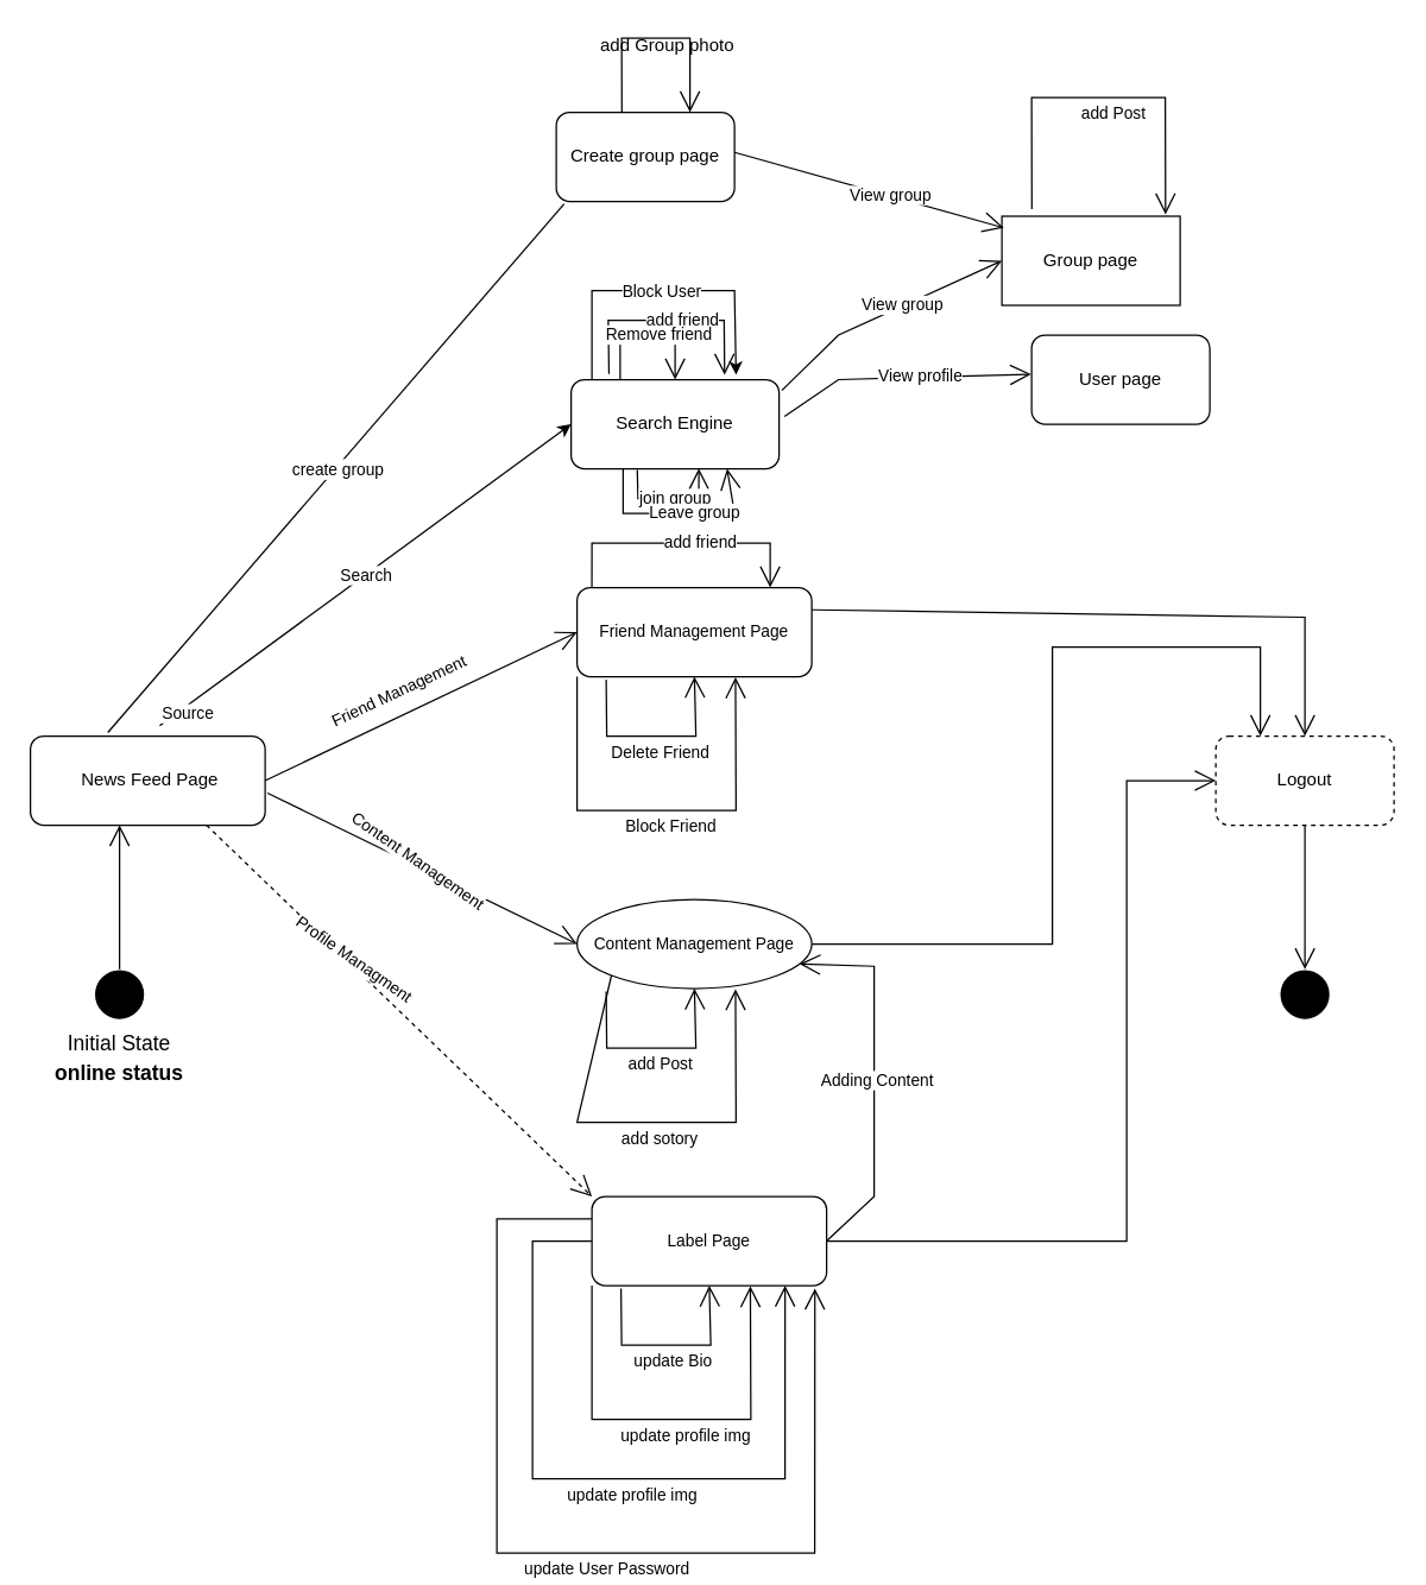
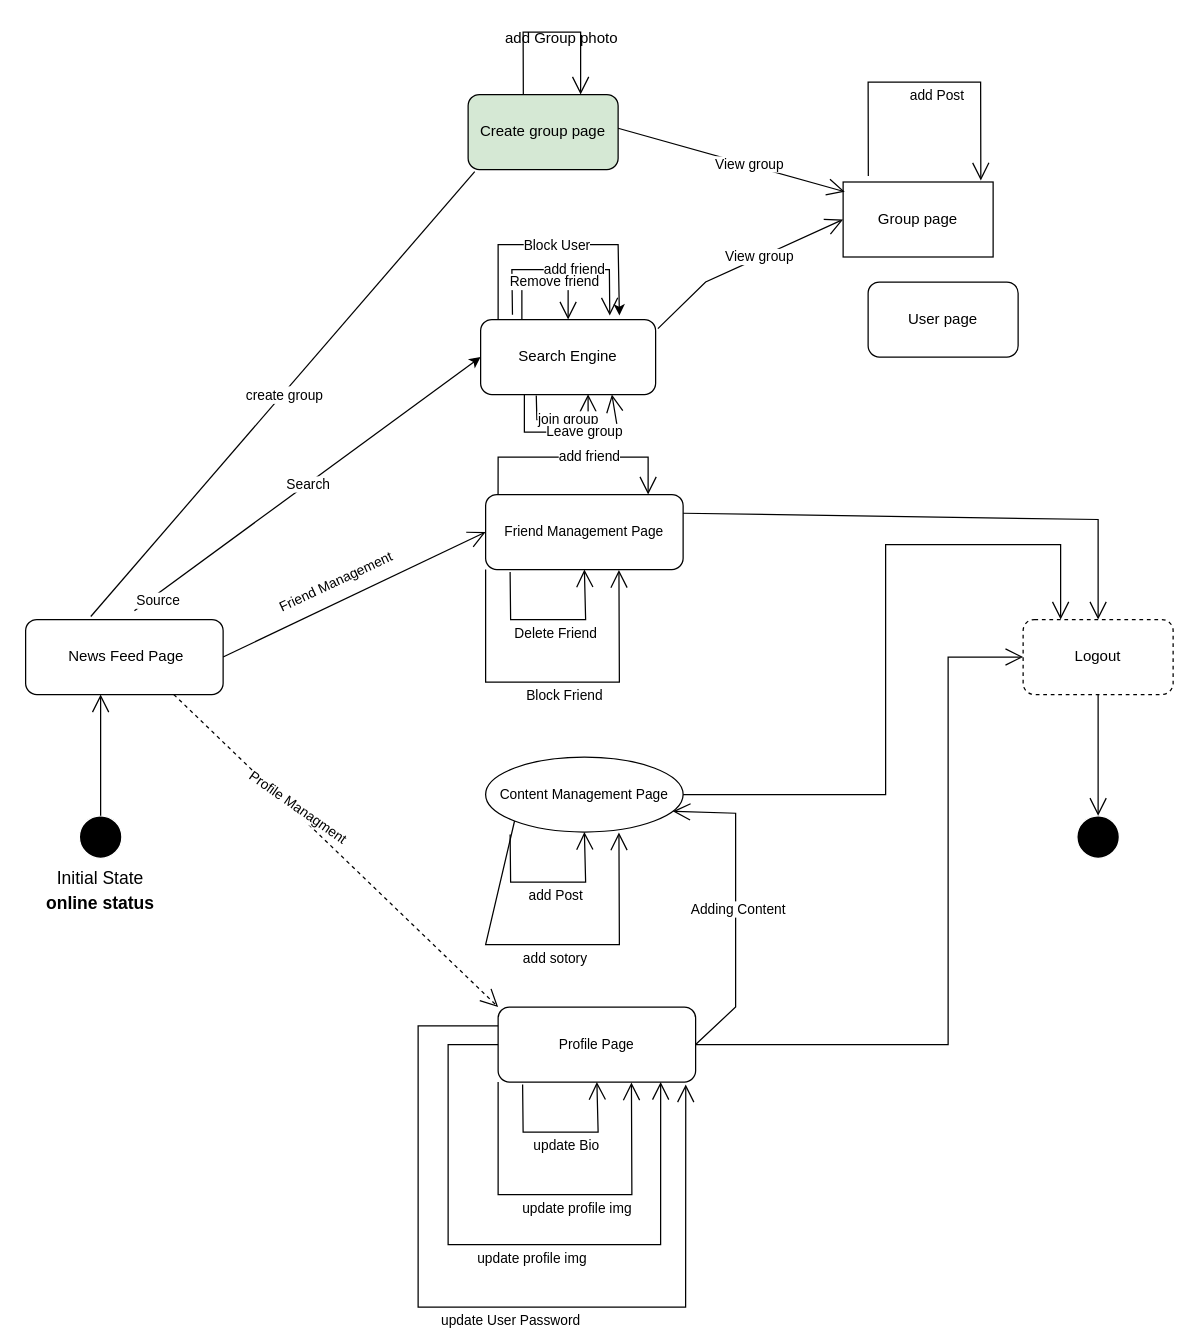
- <mxCell id="62" value="Create group page" style="rounded=1;whiteSpace=wrap;html=1;" parent="1" vertex="1"><mxGeometry x="374" y="75" width="120" height="60" as="geometry" /></mxCell>
+ <mxCell id="62" value="Create group page" style="rounded=1;whiteSpace=wrap;html=1;fillColor=#d5e8d4;" parent="1" vertex="1"><mxGeometry x="374" y="75" width="120" height="60" as="geometry" /></mxCell>
- <mxCell id="50" value="" style="endArrow=open;endFill=1;endSize=12;html=1;rounded=0;exitX=1.026;exitY=0.414;exitDx=0;exitDy=0;exitPerimeter=0;entryX=-0.003;entryY=0.44;entryDx=0;entryDy=0;entryPerimeter=0;" parent="1" source="42" target="60" edge="1"><mxGeometry width="160" relative="1" as="geometry"><mxPoint x="504" y="255" as="sourcePoint" /><mxPoint x="624" y="255" as="targetPoint" /><Array as="points"><mxPoint x="564" y="255" /></Array></mxGeometry></mxCell>
- <mxCell id="51" value="View profile" style="edgeLabel;html=1;align=center;verticalAlign=middle;resizable=0;points=[];" parent="50" vertex="1" connectable="0"><mxGeometry x="0.143" y="1" relative="1" as="geometry"><mxPoint as="offset" /></mxGeometry></mxCell>
- <mxCell id="24" value="" style="endArrow=open;endFill=1;endSize=12;html=1;rounded=0;entryX=0;entryY=0.5;entryDx=0;entryDy=0;exitX=1.01;exitY=0.64;exitDx=0;exitDy=0;exitPerimeter=0;" parent="1" source="5" target="19" edge="1"><mxGeometry width="160" relative="1" as="geometry"><mxPoint x="188" y="535" as="sourcePoint" /><mxPoint x="398" y="435" as="targetPoint" /></mxGeometry></mxCell>
- <mxCell id="25" value="Content Management" style="edgeLabel;html=1;align=center;verticalAlign=middle;resizable=0;points=[];rotation=35;" parent="24" vertex="1" connectable="0"><mxGeometry x="-0.551" y="1" relative="1" as="geometry"><mxPoint x="54" y="23" as="offset" /></mxGeometry></mxCell>
- <mxCell id="26" value="&lt;span style=&quot;font-size: 11px; text-wrap: nowrap; background-color: rgb(255, 255, 255);&quot;&gt;Label Page&lt;/span&gt;" style="rounded=1;whiteSpace=wrap;html=1;" parent="1" vertex="1"><mxGeometry x="398" y="805" width="158" height="60" as="geometry" /></mxCell>
+ <mxCell id="26" value="&lt;span style=&quot;font-size: 11px; text-wrap: nowrap; background-color: rgb(255, 255, 255);&quot;&gt;Profile Page&lt;/span&gt;" style="rounded=1;whiteSpace=wrap;html=1;" parent="1" vertex="1"><mxGeometry x="398" y="805" width="158" height="60" as="geometry" /></mxCell>
